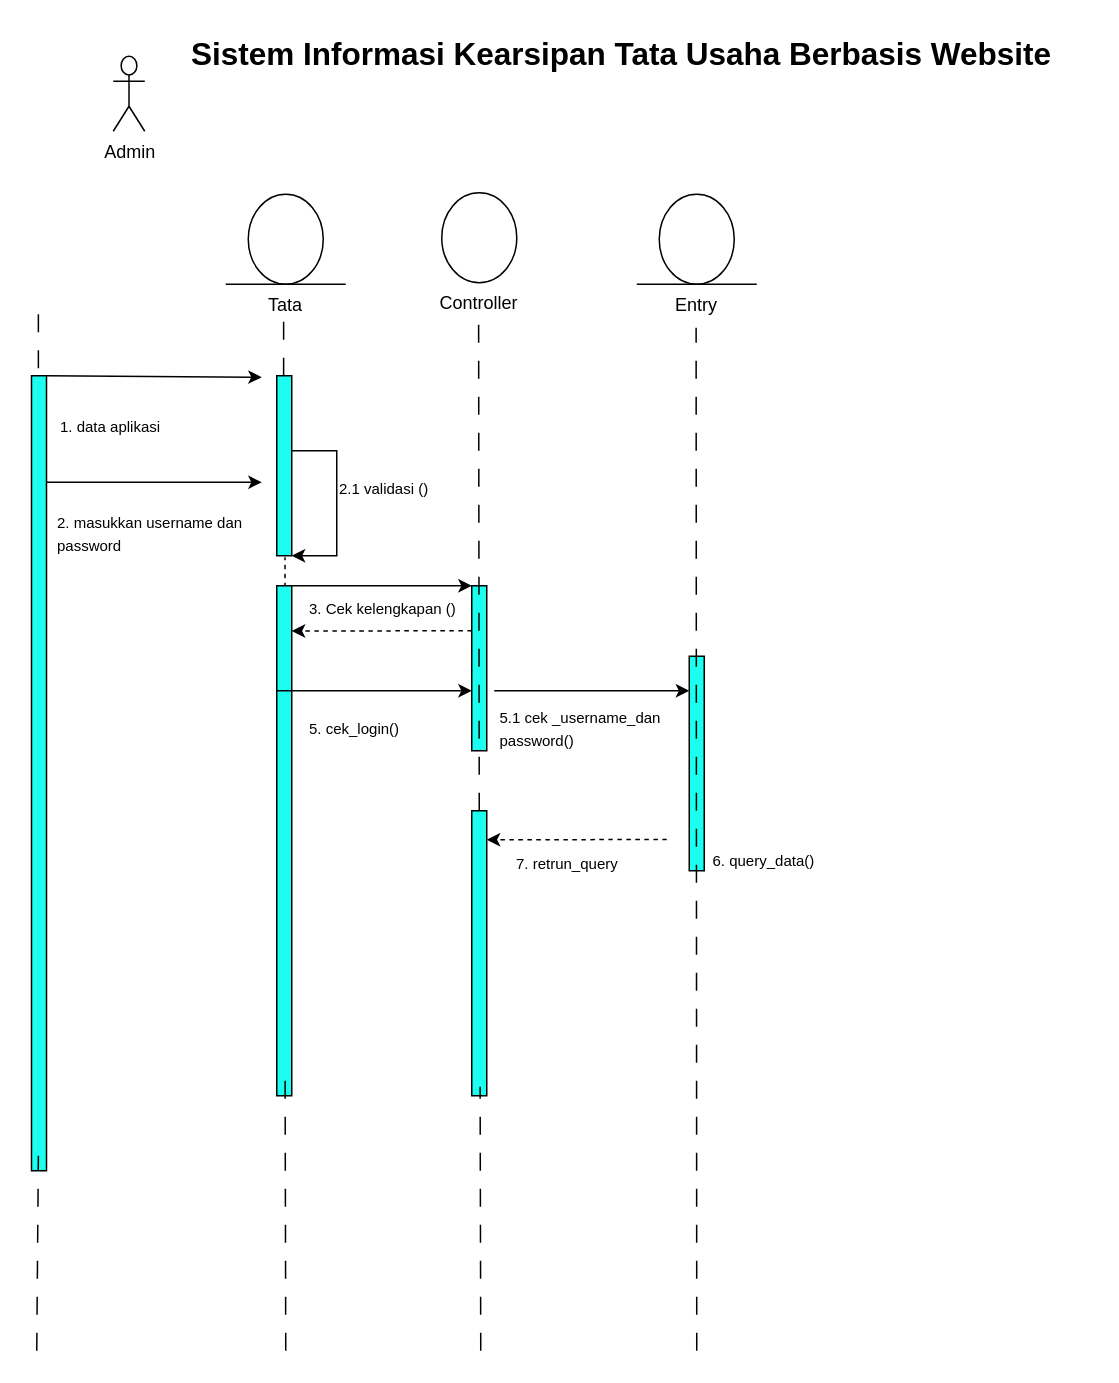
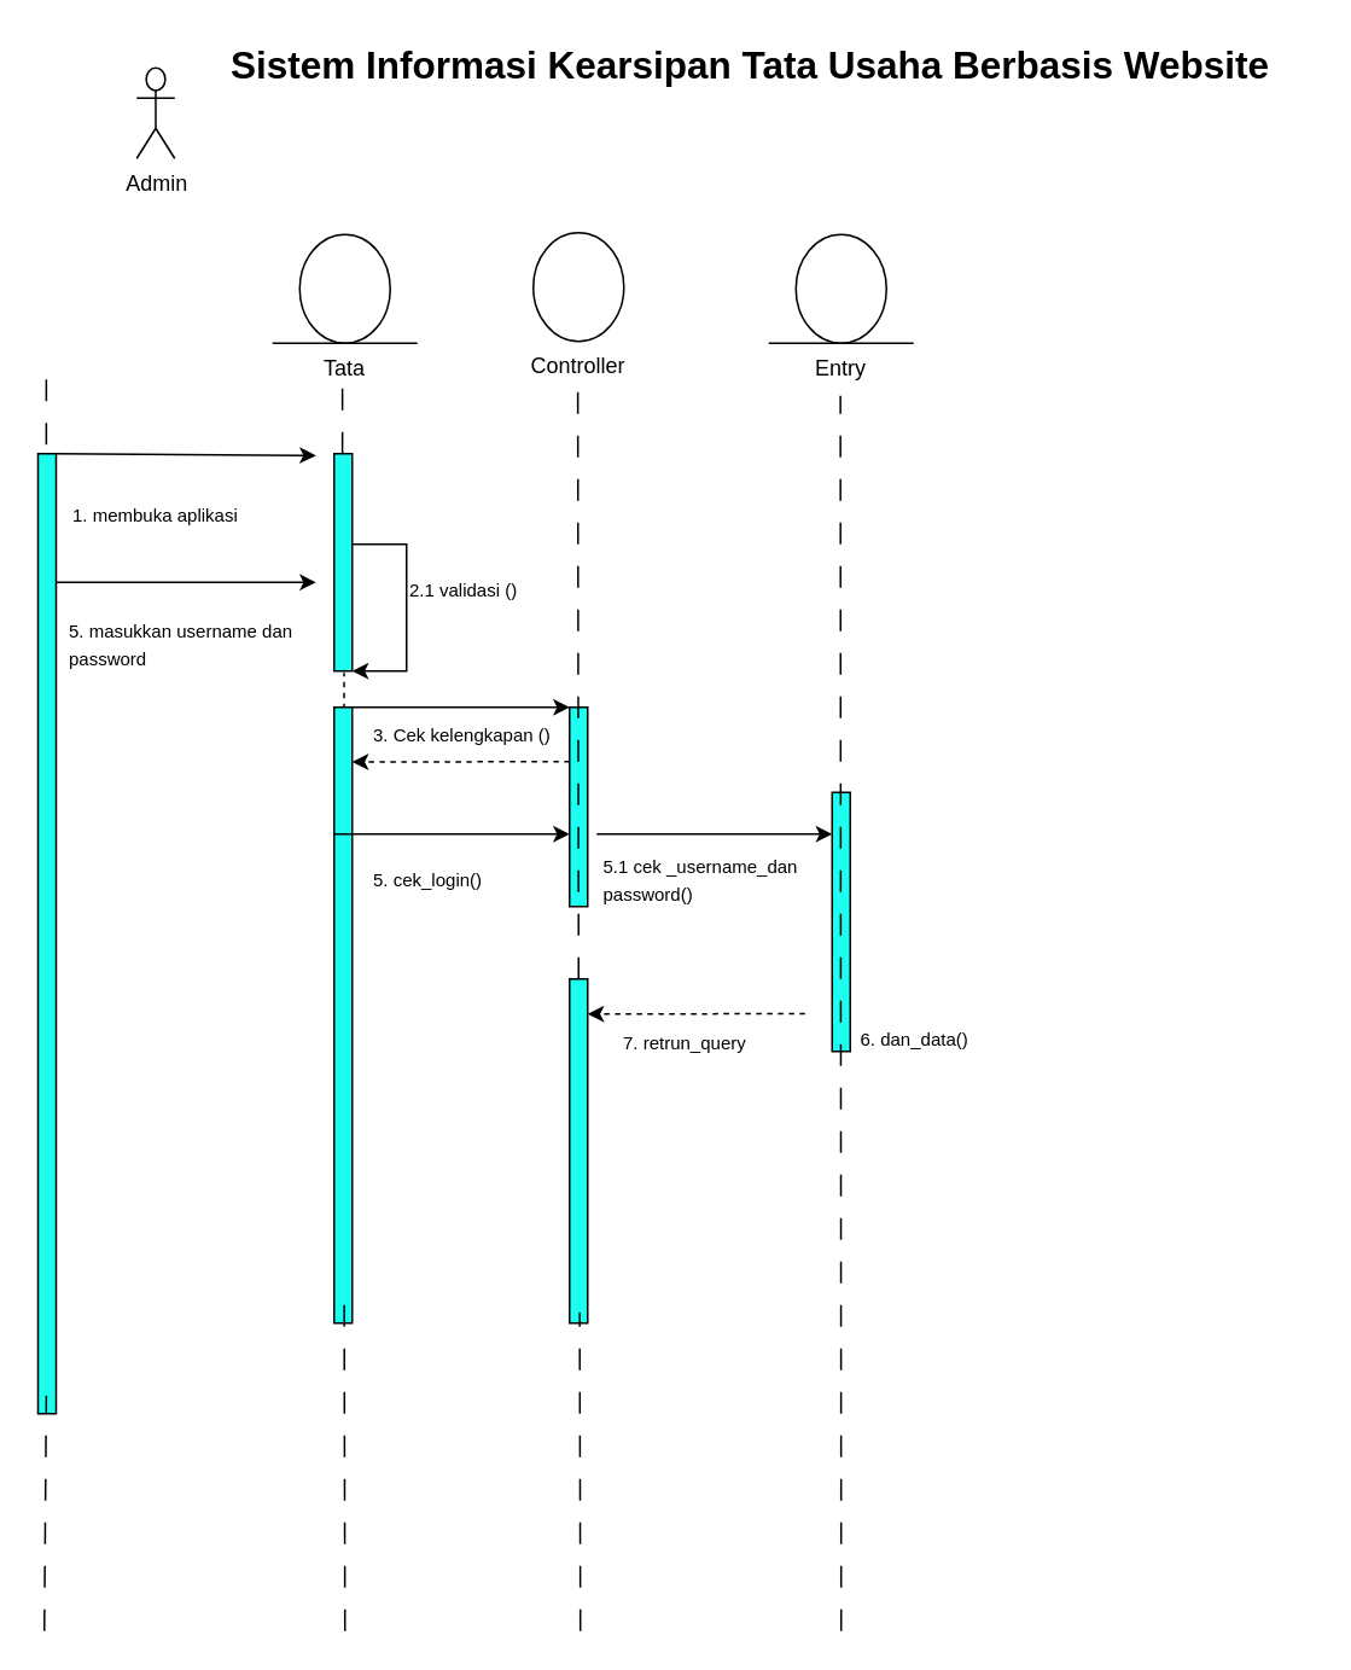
- <mxCell id="5" value="&lt;font style=&quot;font-size: 10px;&quot;&gt;1. data aplikasi&lt;/font&gt;" style="text;html=1;strokeColor=none;fillColor=none;align=left;verticalAlign=middle;whiteSpace=wrap;rounded=0;" vertex="1" parent="1"><mxGeometry x="38" y="269" width="120" height="30" as="geometry" /></mxCell>
+ <mxCell id="5" value="&lt;font style=&quot;font-size: 10px;&quot;&gt;1. membuka aplikasi&lt;/font&gt;" style="text;html=1;strokeColor=none;fillColor=none;align=left;verticalAlign=middle;whiteSpace=wrap;rounded=0;" vertex="1" parent="1"><mxGeometry x="38" y="269" width="120" height="30" as="geometry" /></mxCell>
- <mxCell id="7" value="&lt;font style=&quot;font-size: 10px;&quot;&gt;2. masukkan username dan password&lt;/font&gt;" style="text;html=1;strokeColor=none;fillColor=none;align=left;verticalAlign=middle;whiteSpace=wrap;rounded=0;" vertex="1" parent="1"><mxGeometry x="36" y="340" width="138" height="30" as="geometry" /></mxCell>
+ <mxCell id="7" value="&lt;font style=&quot;font-size: 10px;&quot;&gt;5. masukkan username dan password&lt;/font&gt;" style="text;html=1;strokeColor=none;fillColor=none;align=left;verticalAlign=middle;whiteSpace=wrap;rounded=0;" vertex="1" parent="1"><mxGeometry x="36" y="340" width="138" height="30" as="geometry" /></mxCell>
- <mxCell id="38" value="&lt;font style=&quot;font-size: 10px;&quot;&gt;6. query_data()&lt;/font&gt;" style="text;html=1;strokeColor=none;fillColor=none;align=left;verticalAlign=middle;whiteSpace=wrap;rounded=0;" vertex="1" parent="1"><mxGeometry x="473" y="558" width="91" height="30" as="geometry" /></mxCell>
+ <mxCell id="38" value="&lt;font style=&quot;font-size: 10px;&quot;&gt;6. dan_data()&lt;/font&gt;" style="text;html=1;strokeColor=none;fillColor=none;align=left;verticalAlign=middle;whiteSpace=wrap;rounded=0;" vertex="1" parent="1"><mxGeometry x="473" y="558" width="91" height="30" as="geometry" /></mxCell>
